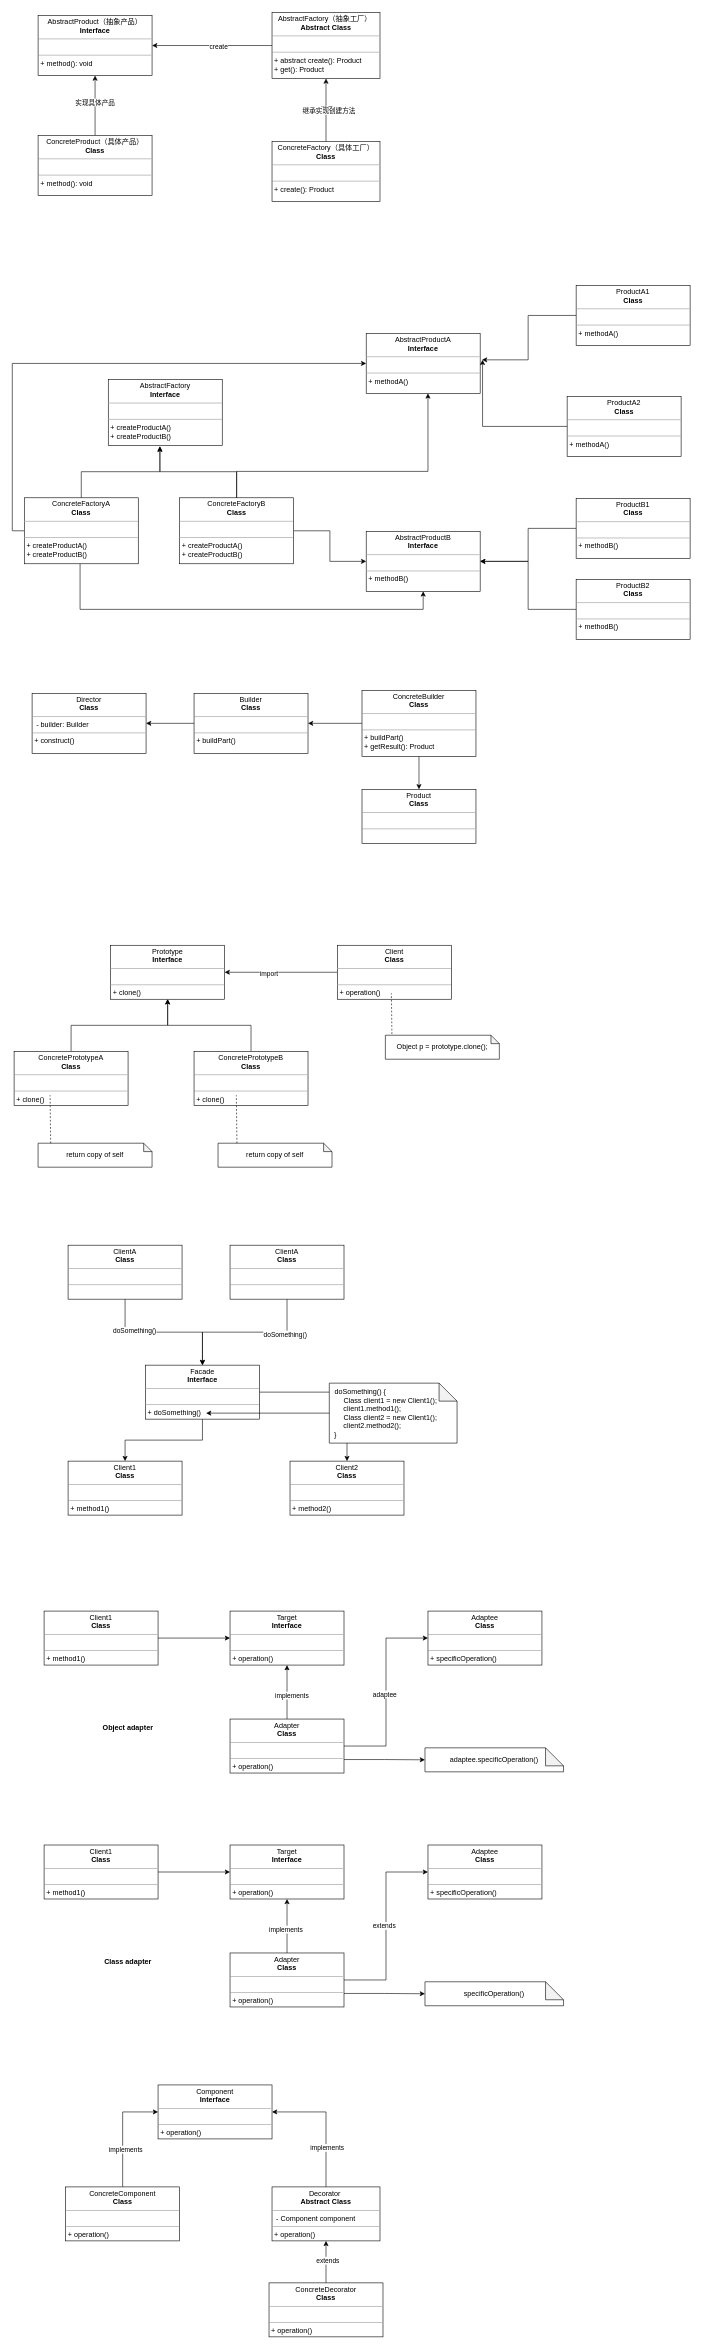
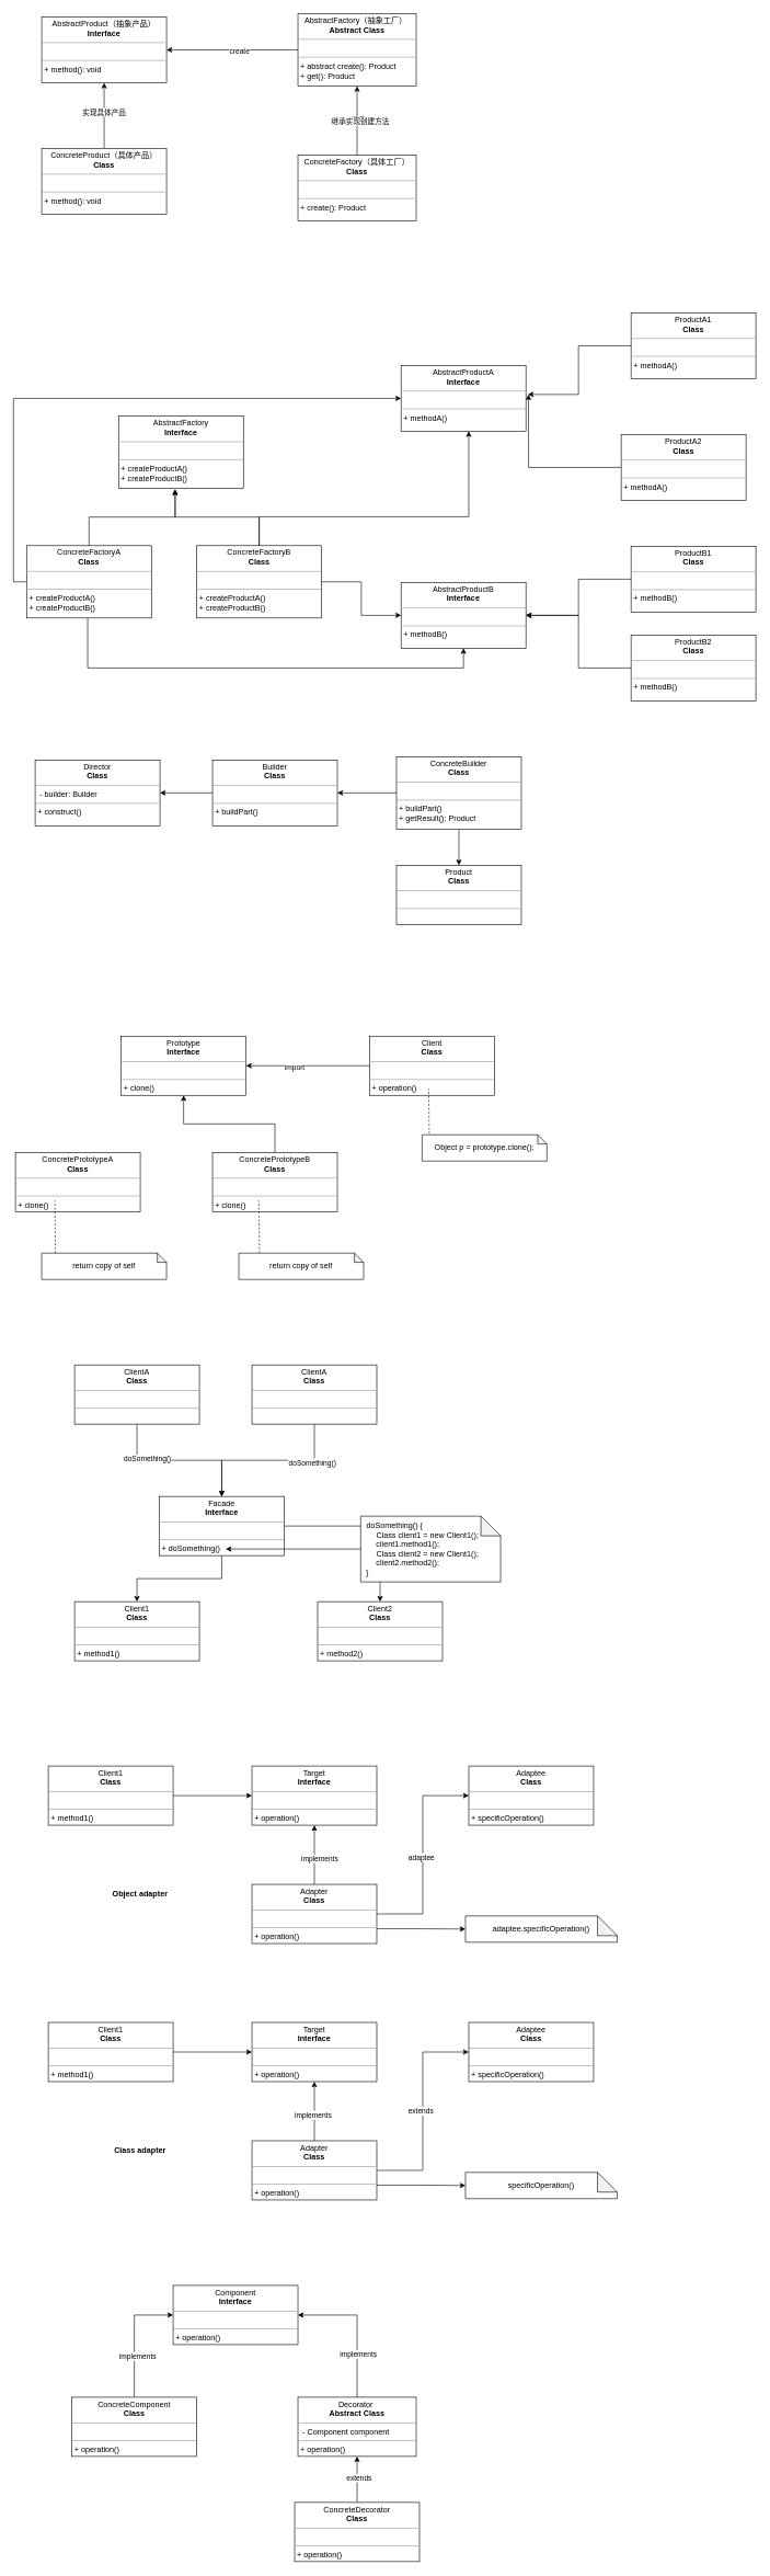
- <mxCell id="45" style="edgeStyle=orthogonalEdgeStyle;rounded=0;orthogonalLoop=1;jettySize=auto;html=1;entryX=0.5;entryY=1;entryDx=0;entryDy=0;" parent="1" source="46" target="39" edge="1"><mxGeometry relative="1" as="geometry" /></mxCell>
